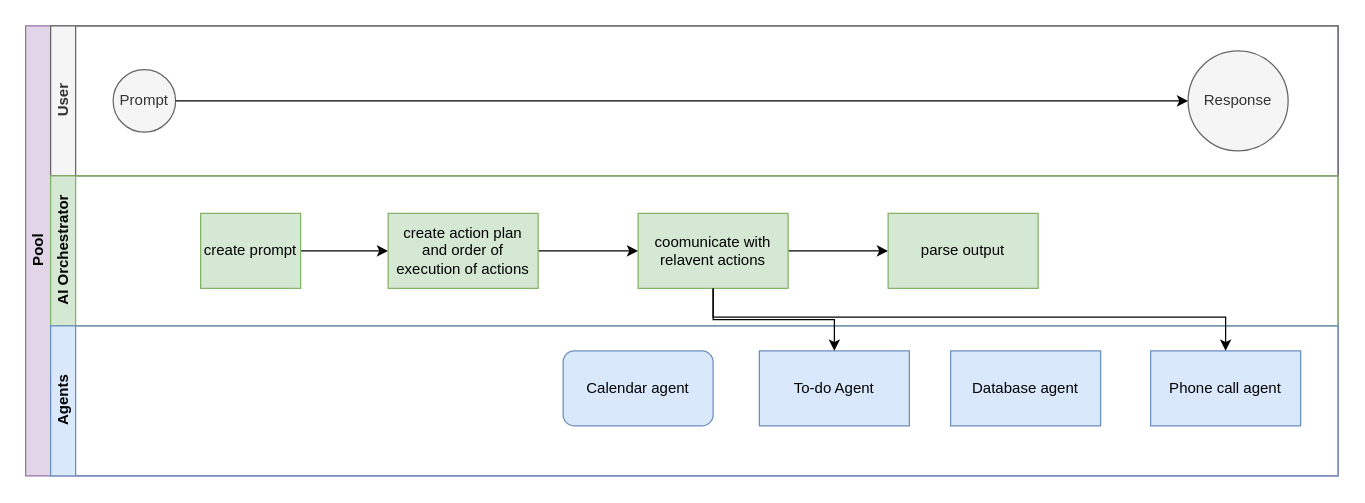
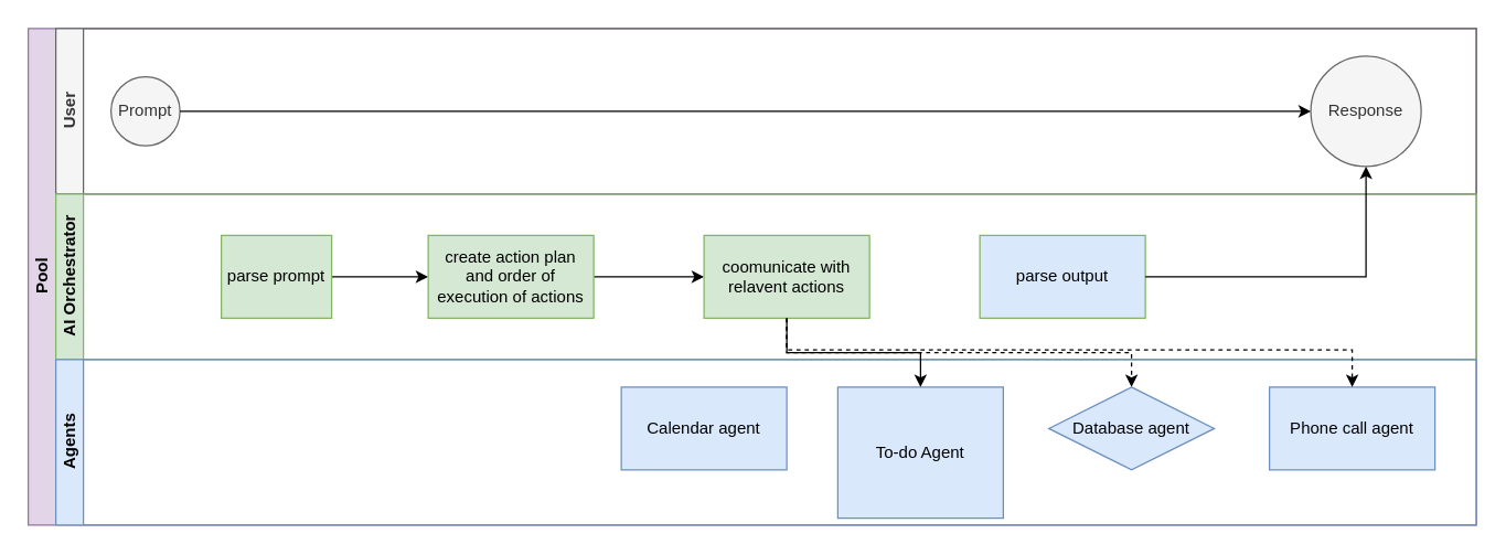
- <mxCell id="4" value="Prompt" style="ellipse;whiteSpace=wrap;html=1;fillColor=#f5f5f5;fontColor=#333333;strokeColor=#666666;" parent="3" vertex="1"><mxGeometry x="50" y="35" width="50" height="50" as="geometry" /></mxCell>
+ <mxCell id="4" value="Prompt" style="ellipse;whiteSpace=wrap;html=1;fillColor=#f5f5f5;fontColor=#333333;strokeColor=#666666;" parent="3" vertex="1"><mxGeometry x="40" y="35" width="50" height="50" as="geometry" /></mxCell>
- <mxCell id="8" value="create prompt" style="rounded=0;whiteSpace=wrap;html=1;fontFamily=Helvetica;fontSize=12;align=center;fillColor=#d5e8d4;strokeColor=#82b366;" parent="6" vertex="1"><mxGeometry x="120" y="30" width="80" height="60" as="geometry" /></mxCell>
+ <mxCell id="8" value="parse prompt" style="rounded=0;whiteSpace=wrap;html=1;fontFamily=Helvetica;fontSize=12;align=center;fillColor=#d5e8d4;strokeColor=#82b366;" parent="6" vertex="1"><mxGeometry x="120" y="30" width="80" height="60" as="geometry" /></mxCell>
- <mxCell id="11" value="" style="edgeStyle=orthogonalEdgeStyle;rounded=0;orthogonalLoop=1;jettySize=auto;html=1;" edge="1" parent="6" source="12" target="13"><mxGeometry relative="1" as="geometry" /></mxCell>
- <mxCell id="13" value="parse output" style="rounded=0;whiteSpace=wrap;html=1;fillColor=#d5e8d4;strokeColor=#82b366;" vertex="1" parent="6"><mxGeometry x="670" y="30" width="120" height="60" as="geometry" /></mxCell>
+ <mxCell id="13" value="parse output" style="rounded=0;whiteSpace=wrap;html=1;fillColor=#dae8fc;strokeColor=#82b366;" vertex="1" parent="6"><mxGeometry x="670" y="30" width="120" height="60" as="geometry" /></mxCell>
+ <mxCell id="20" style="edgeStyle=orthogonalEdgeStyle;rounded=0;orthogonalLoop=1;jettySize=auto;html=1;" edge="1" parent="2" source="13" target="5"><mxGeometry relative="1" as="geometry" /></mxCell>
- <mxCell id="23" style="edgeStyle=orthogonalEdgeStyle;rounded=0;orthogonalLoop=1;jettySize=auto;html=1;entryX=0.5;entryY=0;entryDx=0;entryDy=0;dashed=0;" edge="1" parent="1" source="12" target="22"><mxGeometry relative="1" as="geometry"><Array as="points"><mxPoint x="570" y="253" /><mxPoint x="980" y="253" /></Array></mxGeometry></mxCell>
+ <mxCell id="23" style="edgeStyle=orthogonalEdgeStyle;rounded=0;orthogonalLoop=1;jettySize=auto;html=1;entryX=0.5;entryY=0;entryDx=0;entryDy=0;dashed=1;" edge="1" parent="1" source="12" target="22"><mxGeometry relative="1" as="geometry"><Array as="points"><mxPoint x="570" y="253" /><mxPoint x="980" y="253" /></Array></mxGeometry></mxCell>
+ <mxCell id="19" style="edgeStyle=orthogonalEdgeStyle;rounded=0;orthogonalLoop=1;jettySize=auto;html=1;entryX=0.5;entryY=0;entryDx=0;entryDy=0;exitX=0.5;exitY=1;exitDx=0;exitDy=0;dashed=1;" edge="1" parent="2" source="12" target="16"><mxGeometry relative="1" as="geometry" /></mxCell>
- <mxCell id="21" value="Calendar agent" style="whiteSpace=wrap;html=1;fillColor=#dae8fc;strokeColor=#6c8ebf;rounded=1;" vertex="1" parent="1"><mxGeometry x="450" y="280" width="120" height="60" as="geometry" /></mxCell>
+ <mxCell id="21" value="Calendar agent" style="rounded=0;whiteSpace=wrap;html=1;fillColor=#dae8fc;strokeColor=#6c8ebf;" vertex="1" parent="1"><mxGeometry x="450" y="280" width="120" height="60" as="geometry" /></mxCell>
- <mxCell id="15" value="To-do Agent" style="rounded=0;whiteSpace=wrap;html=1;fillColor=#dae8fc;strokeColor=#6c8ebf;" vertex="1" parent="14"><mxGeometry x="567" y="20" width="120" height="60" as="geometry" /></mxCell>
+ <mxCell id="15" value="To-do Agent" style="rounded=0;whiteSpace=wrap;html=1;fillColor=#dae8fc;strokeColor=#6c8ebf;" vertex="1" parent="14"><mxGeometry x="567" y="20" width="120" height="95" as="geometry" /></mxCell>
- <mxCell id="16" value="Database agent" style="rounded=0;whiteSpace=wrap;html=1;fillColor=#dae8fc;strokeColor=#6c8ebf;" vertex="1" parent="14"><mxGeometry x="720" y="20" width="120" height="60" as="geometry" /></mxCell>
+ <mxCell id="16" value="Database agent" style="rhombus;whiteSpace=wrap;html=1;fillColor=#dae8fc;strokeColor=#6c8ebf;" vertex="1" parent="14"><mxGeometry x="720" y="20" width="120" height="60" as="geometry" /></mxCell>
